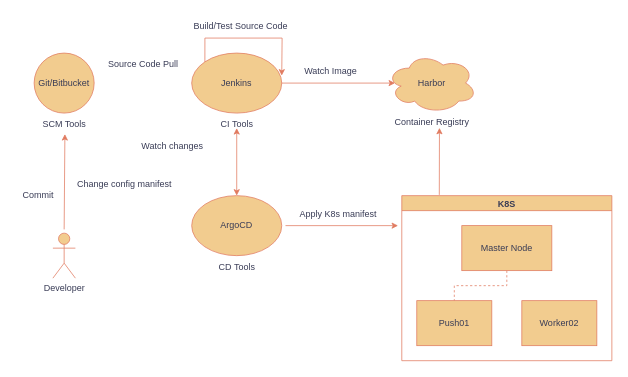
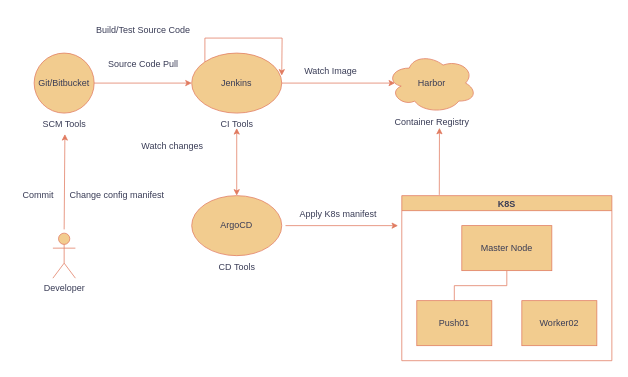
- <mxCell id="19" value="Build/Test Source Code" style="text;html=1;align=center;verticalAlign=middle;resizable=0;points=[];autosize=1;strokeColor=none;fillColor=none;fontColor=#393C56;labelBackgroundColor=none;" vertex="1" parent="1"><mxGeometry x="245" y="20" width="150" height="30" as="geometry" /></mxCell>
+ <mxCell id="19" value="Build/Test Source Code" style="text;html=1;align=center;verticalAlign=middle;resizable=0;points=[];autosize=1;strokeColor=none;fillColor=none;fontColor=#393C56;labelBackgroundColor=none;" vertex="1" parent="1"><mxGeometry x="115" y="25" width="150" height="30" as="geometry" /></mxCell>
+ <mxCell id="25" value="" style="endArrow=classic;html=1;rounded=0;strokeColor=#E07A5F;fontColor=default;entryX=0;entryY=0.5;entryDx=0;entryDy=0;exitX=1;exitY=0.5;exitDx=0;exitDy=0;labelBackgroundColor=none;" edge="1" parent="1" source="2" target="5"><mxGeometry width="50" height="50" relative="1" as="geometry"><mxPoint x="330" y="290" as="sourcePoint" /><mxPoint x="380" y="240" as="targetPoint" /></mxGeometry></mxCell>
- <mxCell id="23" value="Change config manifest" style="text;html=1;align=center;verticalAlign=middle;resizable=0;points=[];autosize=1;strokeColor=none;fillColor=none;fontColor=#393C56;labelBackgroundColor=none;" vertex="1" parent="1"><mxGeometry x="90" y="230" width="150" height="30" as="geometry" /></mxCell>
+ <mxCell id="23" value="Change config manifest" style="text;html=1;align=center;verticalAlign=middle;resizable=0;points=[];autosize=1;strokeColor=none;fillColor=none;fontColor=#393C56;labelBackgroundColor=none;" vertex="1" parent="1"><mxGeometry x="80" y="245" width="150" height="30" as="geometry" /></mxCell>
- <mxCell id="11" value="" style="edgeStyle=elbowEdgeStyle;elbow=vertical;sourcePerimeterSpacing=0;targetPerimeterSpacing=0;startArrow=none;endArrow=none;rounded=0;curved=0;labelBackgroundColor=none;strokeColor=#E07A5F;fontColor=default;dashed=1;" edge="1" parent="10" source="12" target="13"><mxGeometry relative="1" as="geometry" /></mxCell>
+ <mxCell id="11" value="" style="edgeStyle=elbowEdgeStyle;elbow=vertical;sourcePerimeterSpacing=0;targetPerimeterSpacing=0;startArrow=none;endArrow=none;rounded=0;curved=0;labelBackgroundColor=none;strokeColor=#E07A5F;fontColor=default;" edge="1" parent="10" source="12" target="13"><mxGeometry relative="1" as="geometry" /></mxCell>
